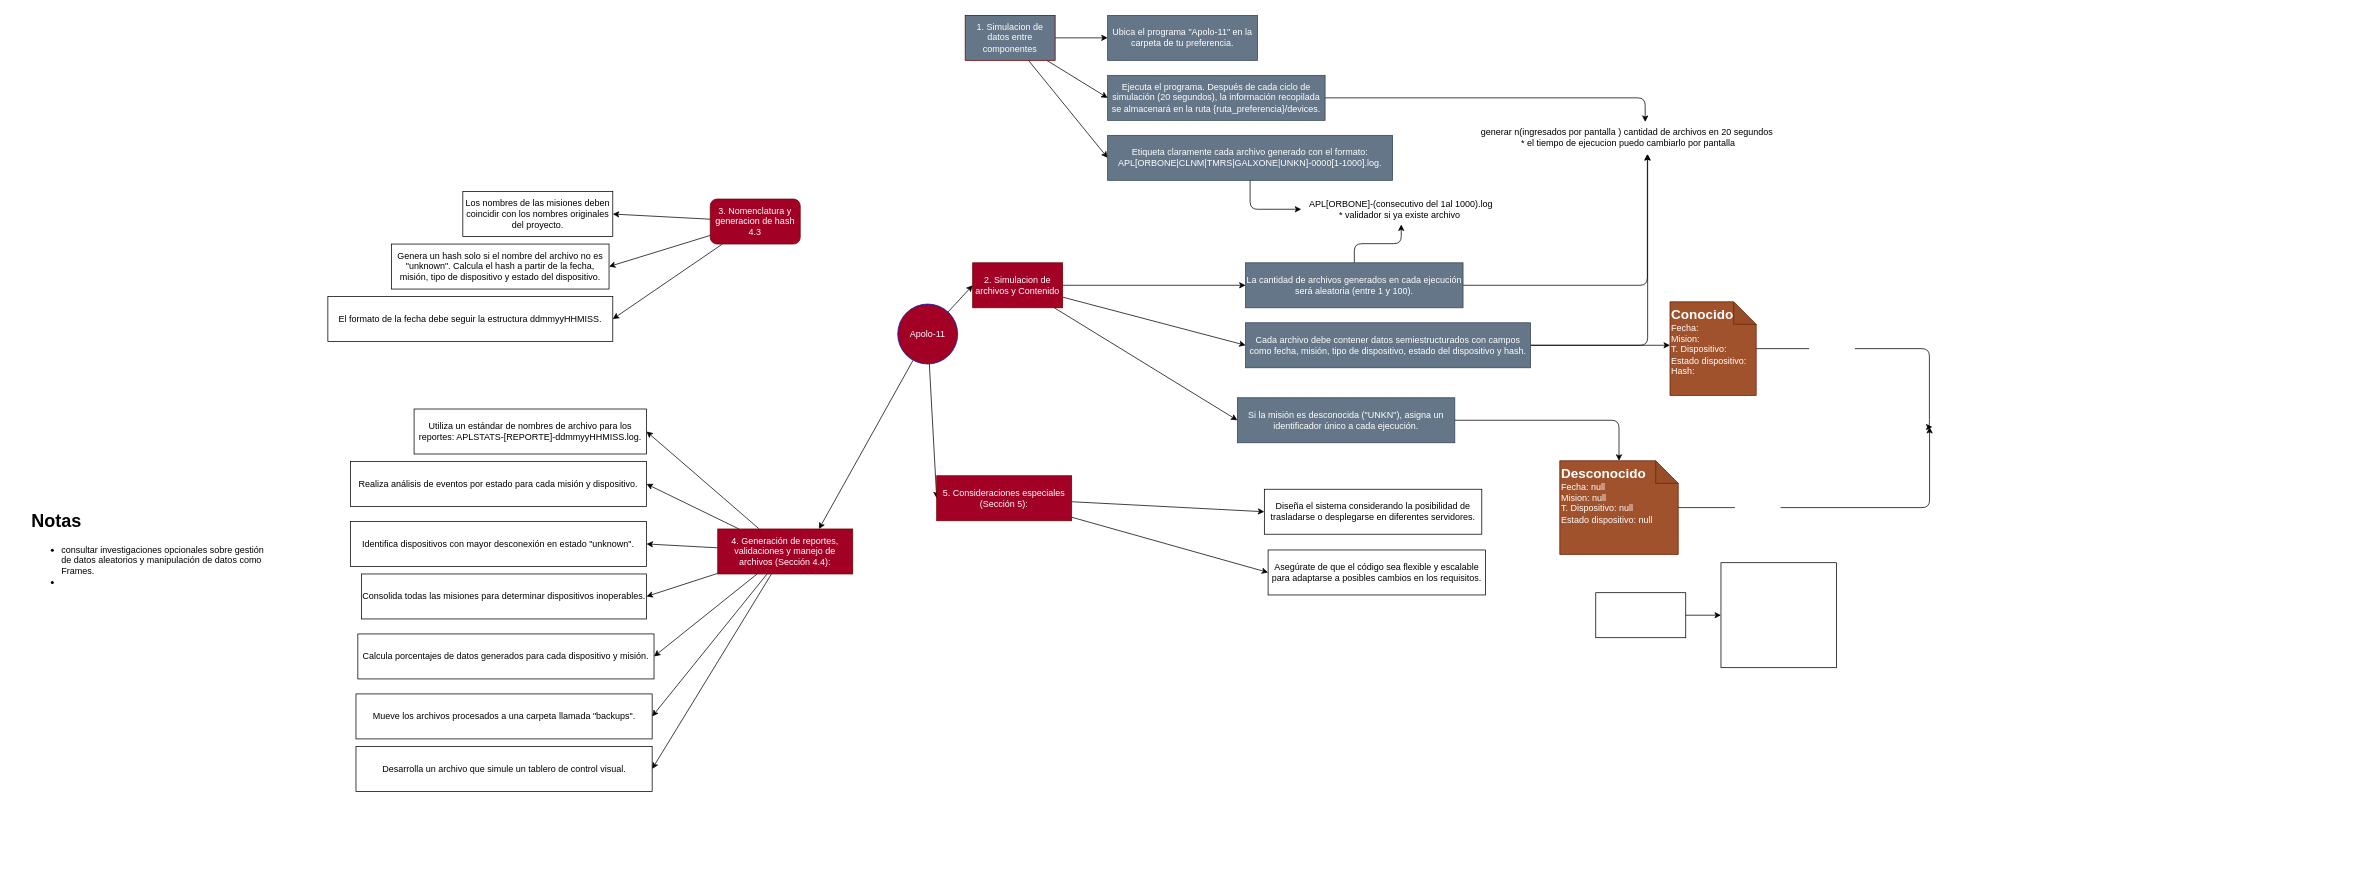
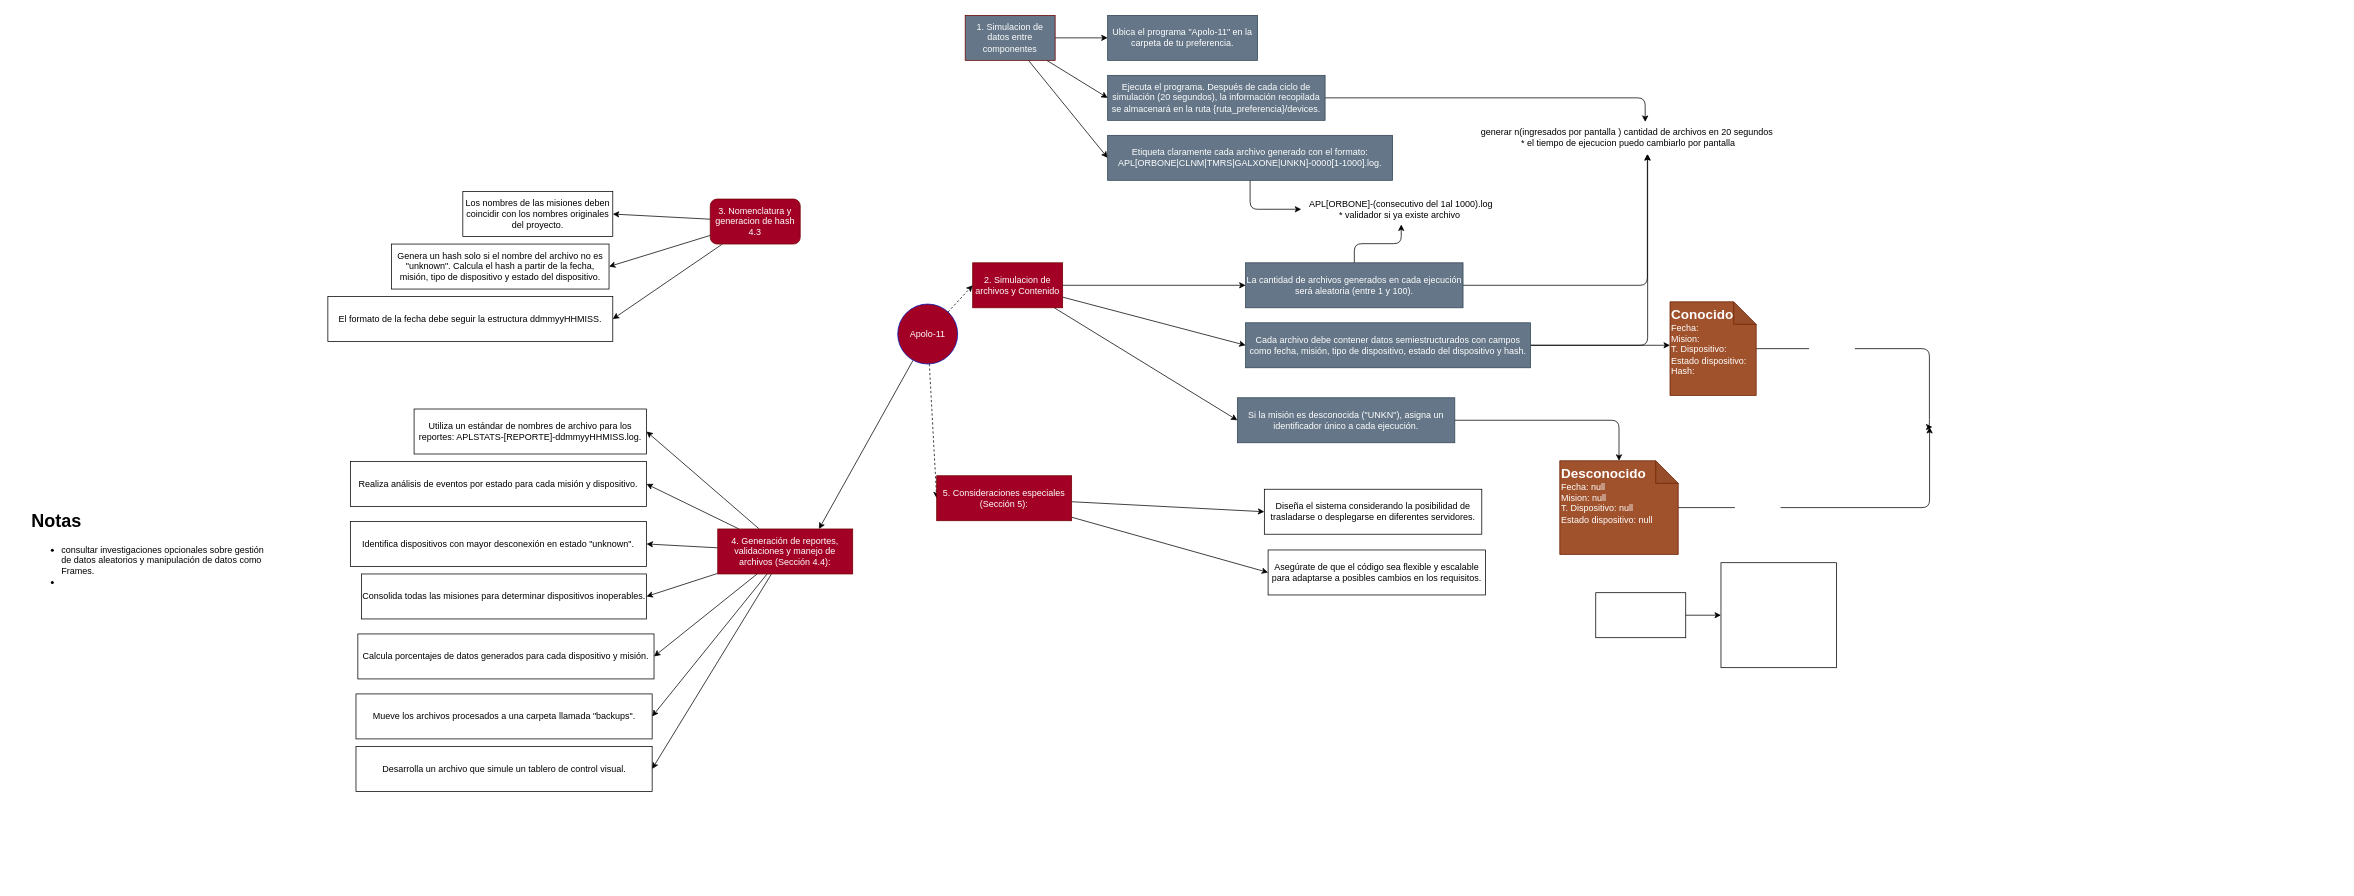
- <mxCell id="23" style="edgeStyle=none;html=1;entryX=0;entryY=0.5;entryDx=0;entryDy=0;" edge="1" parent="1" source="26" target="14"><mxGeometry relative="1" as="geometry" /></mxCell>
+ <mxCell id="23" style="edgeStyle=none;html=1;entryX=0;entryY=0.5;entryDx=0;entryDy=0;dashed=1;" edge="1" parent="1" source="26" target="14"><mxGeometry relative="1" as="geometry" /></mxCell>
- <mxCell id="25" style="edgeStyle=none;html=1;entryX=0;entryY=0.5;entryDx=0;entryDy=0;" edge="1" parent="1" source="26" target="51"><mxGeometry relative="1" as="geometry" /></mxCell>
+ <mxCell id="25" style="edgeStyle=none;html=1;entryX=0;entryY=0.5;entryDx=0;entryDy=0;dashed=1;" edge="1" parent="1" source="26" target="51"><mxGeometry relative="1" as="geometry" /></mxCell>
